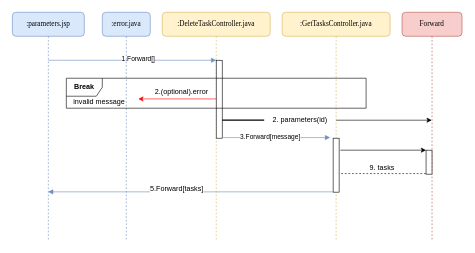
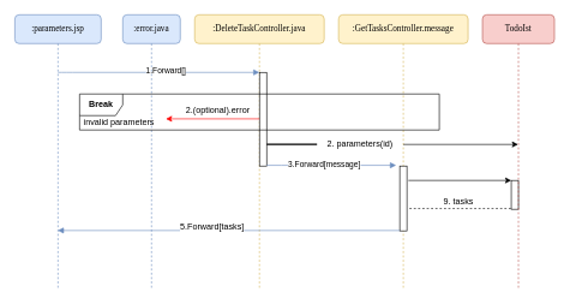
- <mxCell id="5" value=":GetTasksController.java" style="shape=umlLifeline;perimeter=lifelinePerimeter;whiteSpace=wrap;html=1;container=1;collapsible=0;recursiveResize=0;outlineConnect=0;rounded=1;shadow=0;comic=0;labelBackgroundColor=none;strokeColor=#d6b656;strokeWidth=1;fillColor=#fff2cc;fontFamily=Verdana;fontSize=12;align=center;" vertex="1" parent="1"><mxGeometry x="470" y="20" width="180" height="380" as="geometry" /></mxCell>
+ <mxCell id="5" value=":GetTasksController.message" style="shape=umlLifeline;perimeter=lifelinePerimeter;whiteSpace=wrap;html=1;container=1;collapsible=0;recursiveResize=0;outlineConnect=0;rounded=1;shadow=0;comic=0;labelBackgroundColor=none;strokeColor=#d6b656;strokeWidth=1;fillColor=#fff2cc;fontFamily=Verdana;fontSize=12;align=center;" vertex="1" parent="1"><mxGeometry x="470" y="20" width="180" height="380" as="geometry" /></mxCell>
- <mxCell id="24" value="Forward" style="shape=umlLifeline;perimeter=lifelinePerimeter;whiteSpace=wrap;html=1;container=1;collapsible=0;recursiveResize=0;outlineConnect=0;rounded=1;shadow=0;comic=0;labelBackgroundColor=none;strokeColor=#b85450;strokeWidth=1;fillColor=#f8cecc;fontFamily=Verdana;fontSize=12;align=center;" vertex="1" parent="1"><mxGeometry x="670" y="20" width="100" height="380" as="geometry" /></mxCell>
+ <mxCell id="24" value="TodoIst" style="shape=umlLifeline;perimeter=lifelinePerimeter;whiteSpace=wrap;html=1;container=1;collapsible=0;recursiveResize=0;outlineConnect=0;rounded=1;shadow=0;comic=0;labelBackgroundColor=none;strokeColor=#b85450;strokeWidth=1;fillColor=#f8cecc;fontFamily=Verdana;fontSize=12;align=center;" vertex="1" parent="1"><mxGeometry x="670" y="20" width="100" height="380" as="geometry" /></mxCell>
- <mxCell id="10" value="invalid message" style="text;html=1;strokeColor=none;fillColor=none;align=center;verticalAlign=middle;whiteSpace=wrap;rounded=0;" vertex="1" parent="1"><mxGeometry x="110" y="160" width="110" height="20" as="geometry" /></mxCell>
+ <mxCell id="10" value="invalid parameters" style="text;html=1;strokeColor=none;fillColor=none;align=center;verticalAlign=middle;whiteSpace=wrap;rounded=0;" vertex="1" parent="1"><mxGeometry x="110" y="160" width="110" height="20" as="geometry" /></mxCell>
